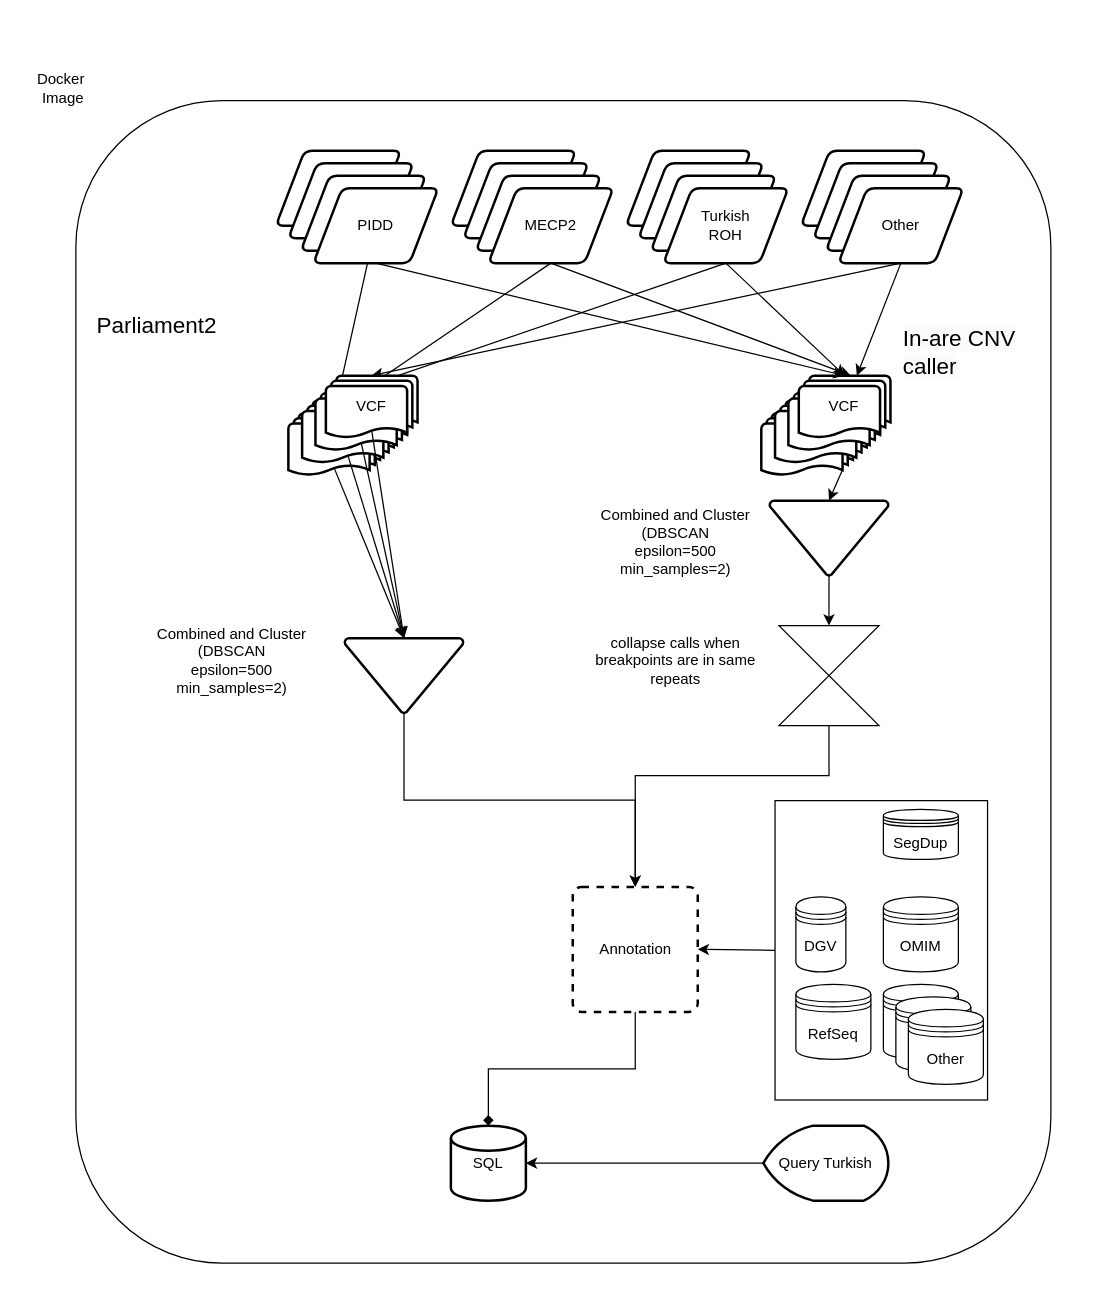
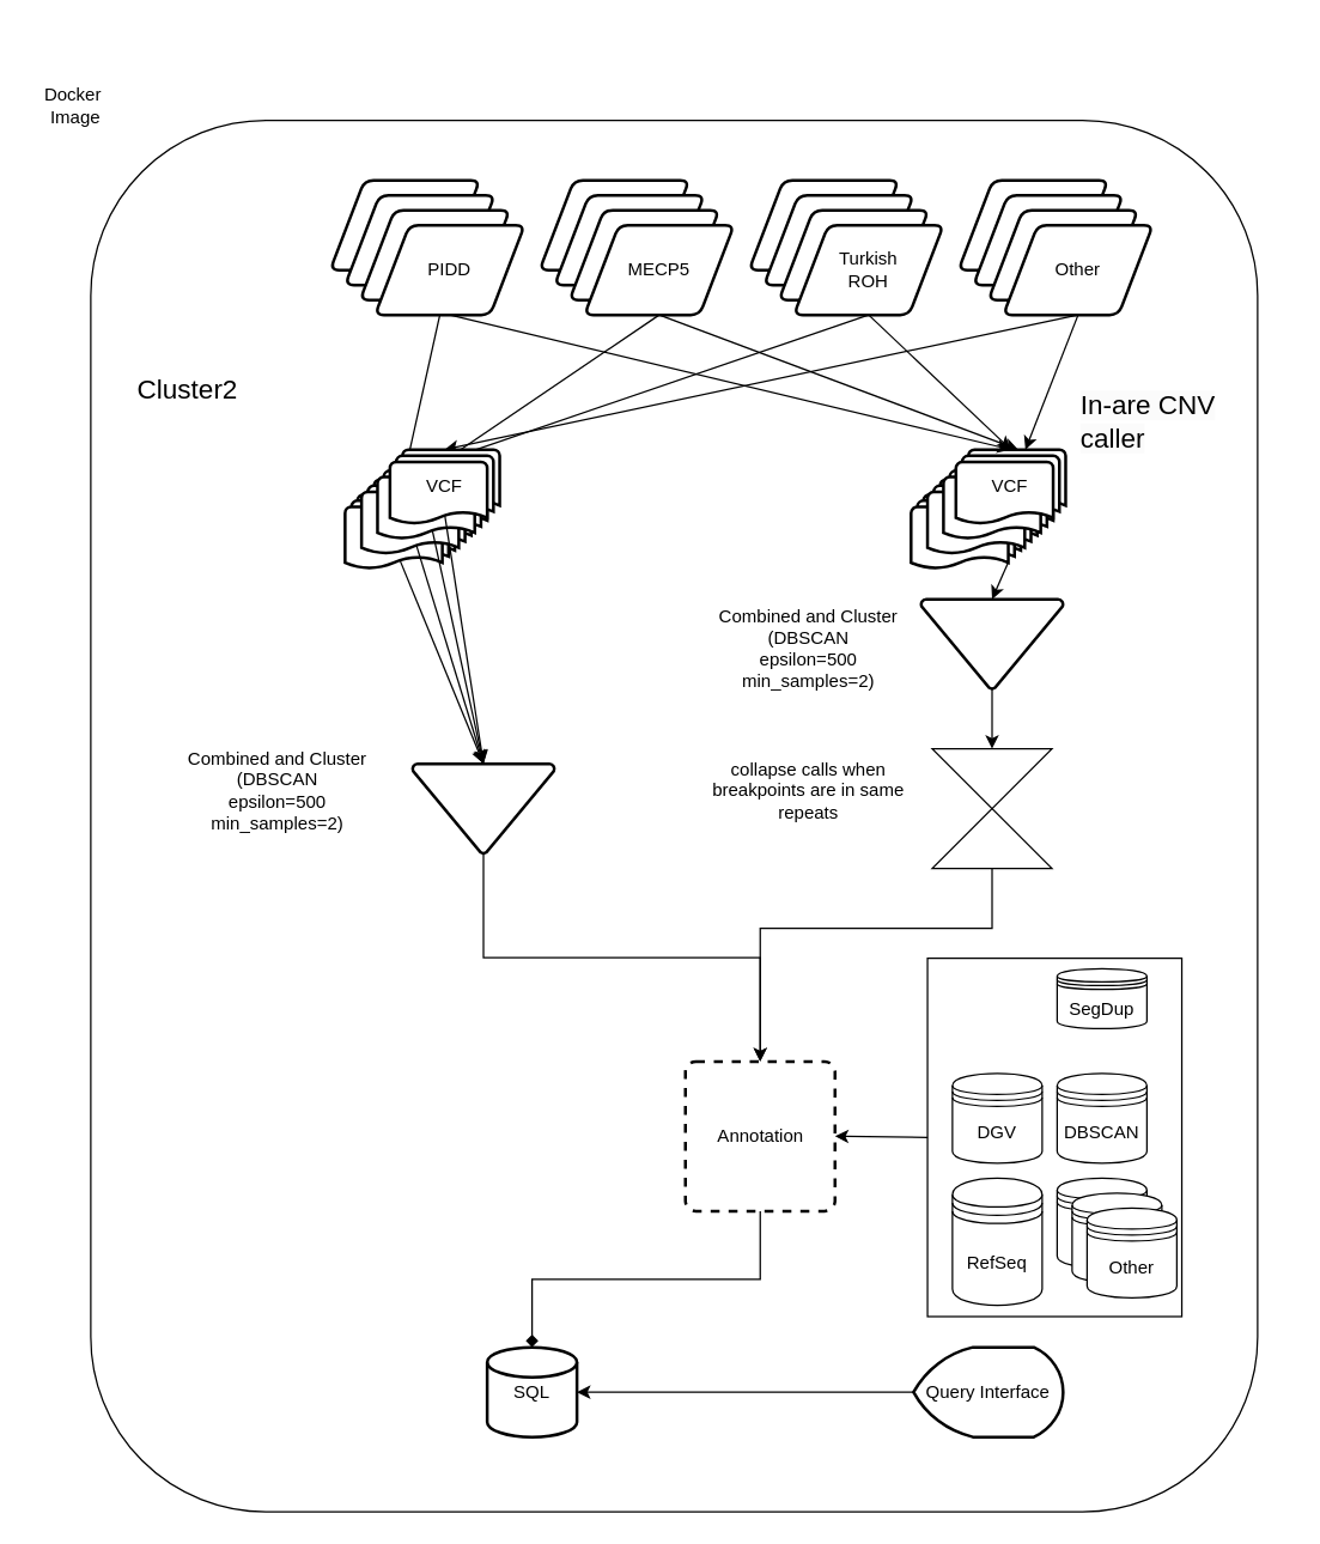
- <mxCell id="12" value="MECP2" style="shape=parallelogram;html=1;strokeWidth=2;perimeter=parallelogramPerimeter;whiteSpace=wrap;rounded=1;arcSize=12;size=0.23;" parent="1" vertex="1"><mxGeometry x="390" y="150" width="100" height="60" as="geometry" /></mxCell>
+ <mxCell id="12" value="MECP5" style="shape=parallelogram;html=1;strokeWidth=2;perimeter=parallelogramPerimeter;whiteSpace=wrap;rounded=1;arcSize=12;size=0.23;" parent="1" vertex="1"><mxGeometry x="390" y="150" width="100" height="60" as="geometry" /></mxCell>
- <mxCell id="41" value="&lt;font style=&quot;font-size: 18px;&quot;&gt;Parliament2&lt;br&gt;&lt;/font&gt;" style="text;html=1;strokeColor=none;fillColor=none;align=center;verticalAlign=middle;whiteSpace=wrap;rounded=0;" parent="1" vertex="1"><mxGeometry x="40" y="245" width="170" height="30" as="geometry" /></mxCell>
+ <mxCell id="41" value="&lt;font style=&quot;font-size: 18px;&quot;&gt;Cluster2&lt;br&gt;&lt;/font&gt;" style="text;html=1;strokeColor=none;fillColor=none;align=center;verticalAlign=middle;whiteSpace=wrap;rounded=0;" parent="1" vertex="1"><mxGeometry x="40" y="245" width="170" height="30" as="geometry" /></mxCell>
- <mxCell id="42" value="DGV" style="shape=datastore;whiteSpace=wrap;html=1;" parent="1" vertex="1"><mxGeometry x="636" y="717" width="40" height="60" as="geometry" /></mxCell>
+ <mxCell id="42" value="DGV" style="shape=datastore;whiteSpace=wrap;html=1;" parent="1" vertex="1"><mxGeometry x="636" y="717" width="60" height="60" as="geometry" /></mxCell>
- <mxCell id="45" value="OMIM" style="shape=datastore;whiteSpace=wrap;html=1;" parent="1" vertex="1"><mxGeometry x="706" y="717" width="60" height="60" as="geometry" /></mxCell>
+ <mxCell id="45" value="DBSCAN" style="shape=datastore;whiteSpace=wrap;html=1;" parent="1" vertex="1"><mxGeometry x="706" y="717" width="60" height="60" as="geometry" /></mxCell>
- <mxCell id="44" value="RefSeq" style="shape=datastore;whiteSpace=wrap;html=1;" parent="1" vertex="1"><mxGeometry x="636" y="787" width="60" height="60" as="geometry" /></mxCell>
+ <mxCell id="44" value="RefSeq" style="shape=datastore;whiteSpace=wrap;html=1;" parent="1" vertex="1"><mxGeometry x="636" y="787" width="60" height="85" as="geometry" /></mxCell>
- <mxCell id="22" value="SQL" style="strokeWidth=2;html=1;shape=mxgraph.flowchart.database;whiteSpace=wrap;" parent="1" vertex="1"><mxGeometry x="360" y="900" width="60" height="60" as="geometry" /></mxCell>
+ <mxCell id="22" value="SQL" style="strokeWidth=2;html=1;shape=mxgraph.flowchart.database;whiteSpace=wrap;" parent="1" vertex="1"><mxGeometry x="325" y="900" width="60" height="60" as="geometry" /></mxCell>
- <mxCell id="31" value="Query Turkish" style="strokeWidth=2;html=1;shape=mxgraph.flowchart.display;whiteSpace=wrap;" parent="1" vertex="1"><mxGeometry x="610" y="900" width="100" height="60" as="geometry" /></mxCell>
+ <mxCell id="31" value="Query Interface" style="strokeWidth=2;html=1;shape=mxgraph.flowchart.display;whiteSpace=wrap;" parent="1" vertex="1"><mxGeometry x="610" y="900" width="100" height="60" as="geometry" /></mxCell>
